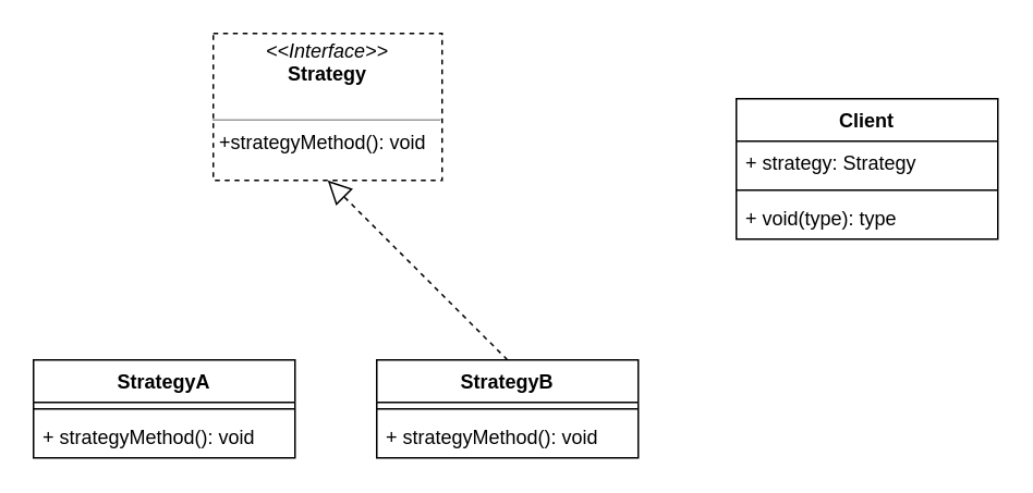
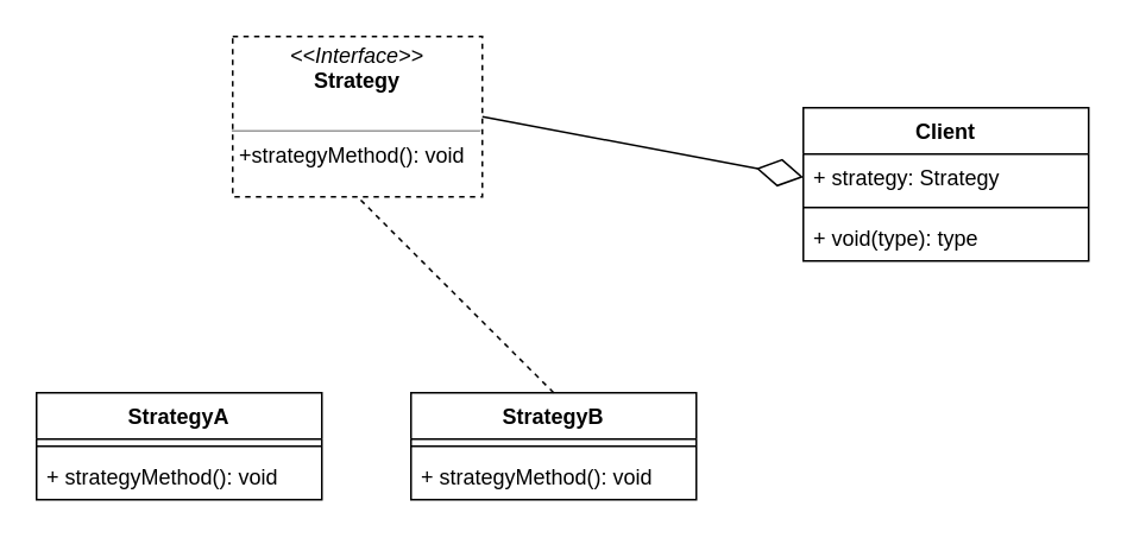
+ <mxCell id="14" value="" style="endArrow=diamondThin;endFill=0;endSize=24;html=1;exitX=1;exitY=0.5;exitDx=0;exitDy=0;entryX=0;entryY=0.5;entryDx=0;entryDy=0;" edge="1" parent="1" source="2" target="11"><mxGeometry width="160" relative="1" as="geometry"><mxPoint x="340" y="10" as="sourcePoint" /><mxPoint x="500" y="10" as="targetPoint" /></mxGeometry></mxCell>
- <mxCell id="9" value="" style="endArrow=block;dashed=1;endFill=0;endSize=12;html=1;exitX=0.5;exitY=0;exitDx=0;exitDy=0;entryX=0.5;entryY=1;entryDx=0;entryDy=0;" edge="1" parent="1" source="6" target="2"><mxGeometry width="160" relative="1" as="geometry"><mxPoint x="110" y="230" as="sourcePoint" /><mxPoint x="250" y="120" as="targetPoint" /></mxGeometry></mxCell>
+ <mxCell id="9" value="" style="endArrow=none;dashed=1;endFill=0;endSize=12;html=1;exitX=0.5;exitY=0;exitDx=0;exitDy=0;entryX=0.5;entryY=1;entryDx=0;entryDy=0;" edge="1" parent="1" source="6" target="2"><mxGeometry width="160" relative="1" as="geometry"><mxPoint x="110" y="230" as="sourcePoint" /><mxPoint x="250" y="120" as="targetPoint" /></mxGeometry></mxCell>
